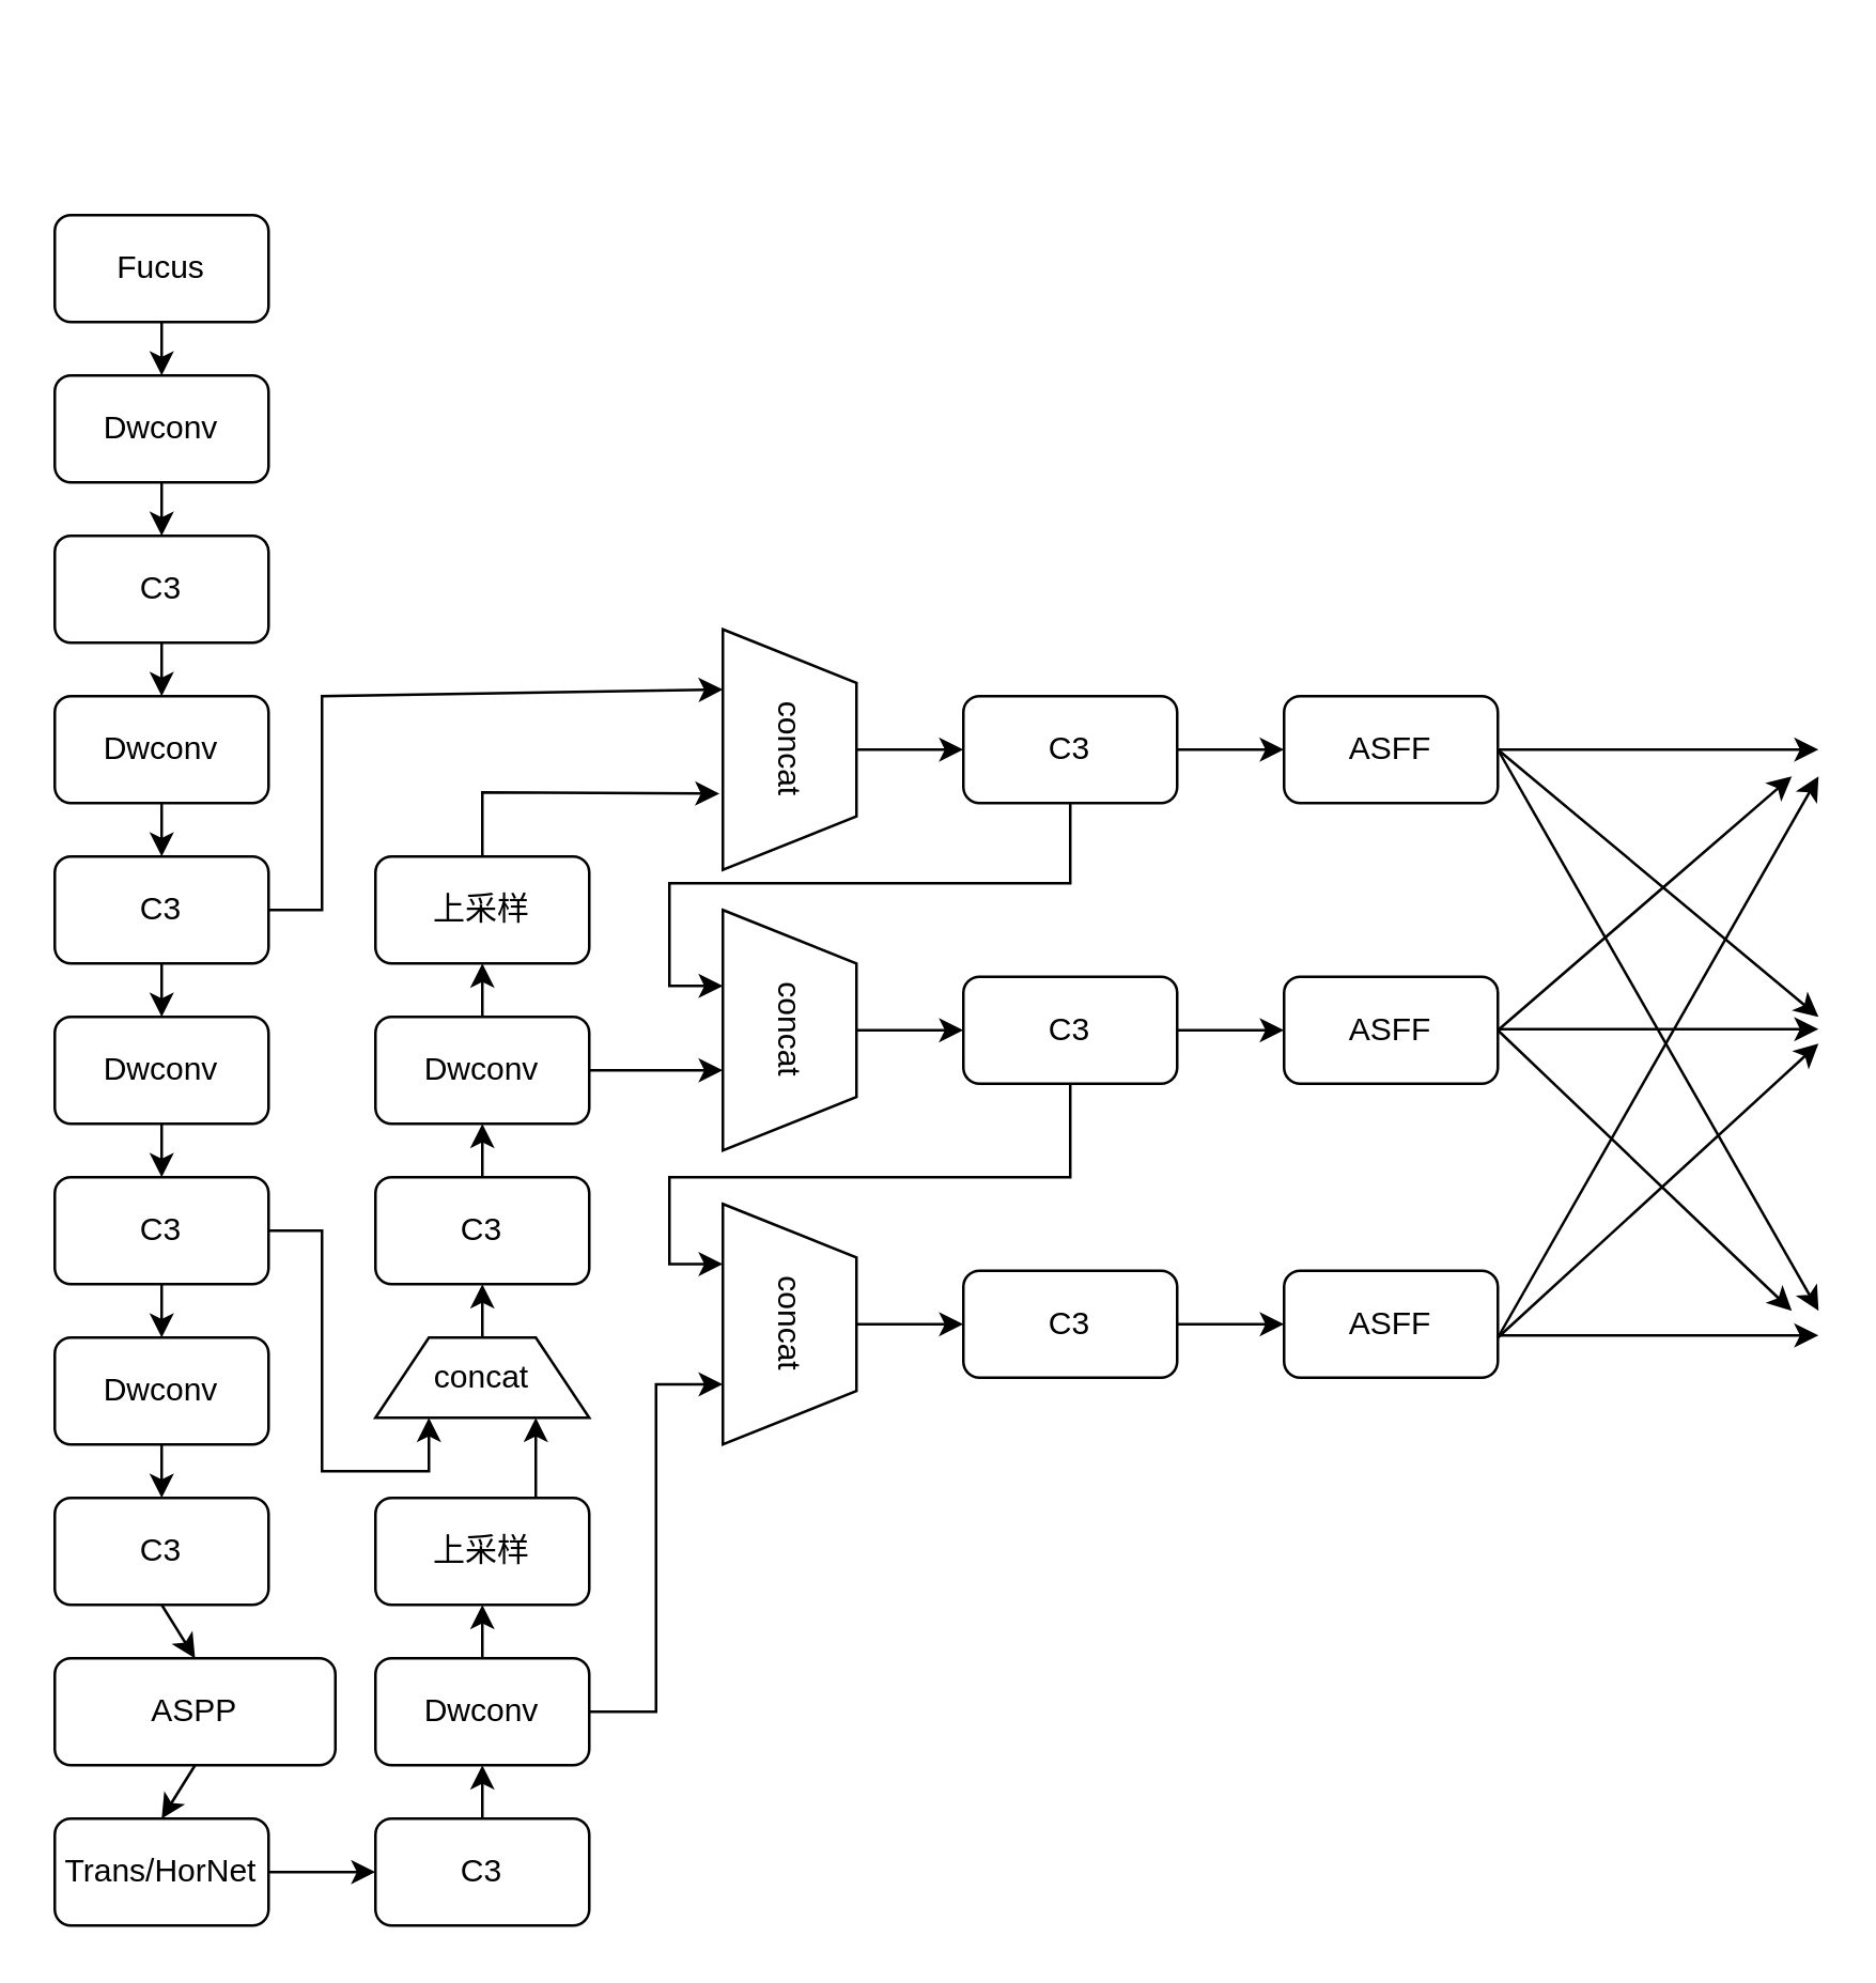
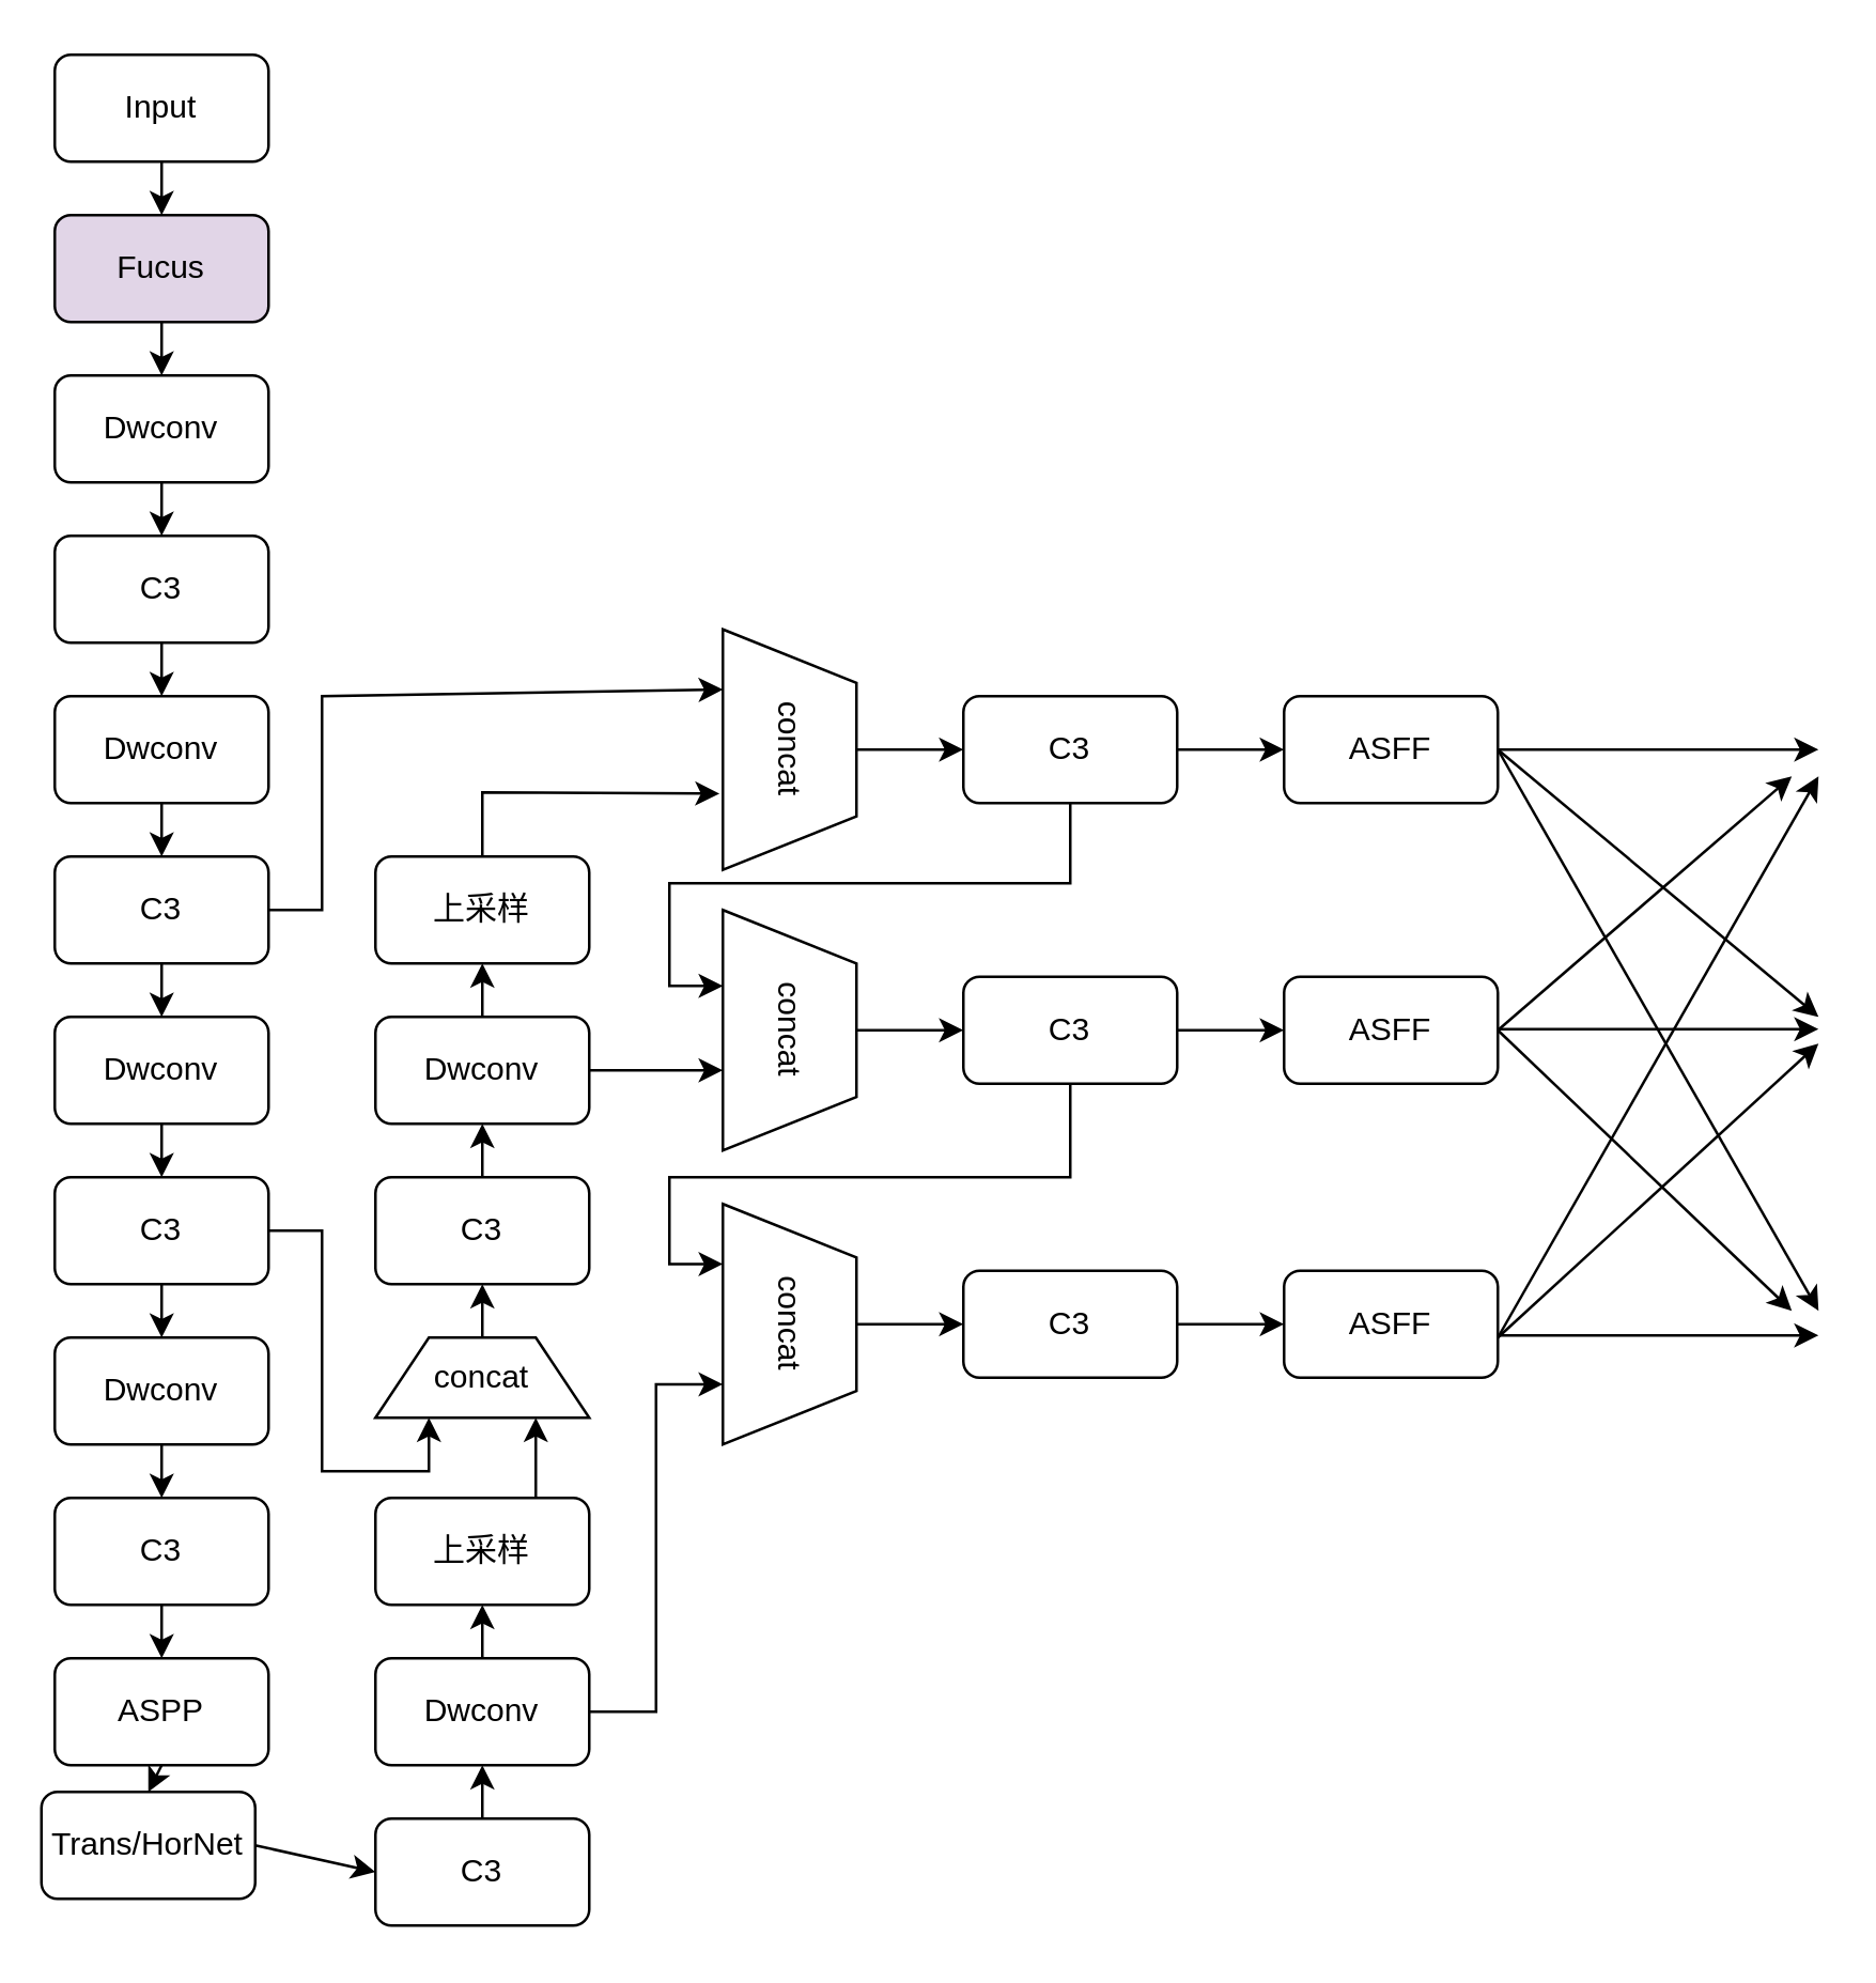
+ <mxCell id="2" value="Input" style="rounded=1;whiteSpace=wrap;html=1;" vertex="1" parent="1"><mxGeometry x="20" y="20" width="80" height="40" as="geometry" /></mxCell>
+ <mxCell id="14" value="" style="endArrow=classic;html=1;rounded=0;exitX=0.5;exitY=1;exitDx=0;exitDy=0;entryX=0.5;entryY=0;entryDx=0;entryDy=0;" edge="1" parent="1" source="2" target="3"><mxGeometry width="50" height="50" relative="1" as="geometry"><mxPoint x="130" y="210" as="sourcePoint" /><mxPoint x="180" y="160" as="targetPoint" /></mxGeometry></mxCell>
- <mxCell id="3" value="Fucus" style="rounded=1;whiteSpace=wrap;html=1;" vertex="1" parent="1"><mxGeometry x="20" y="80" width="80" height="40" as="geometry" /></mxCell>
+ <mxCell id="3" value="Fucus" style="rounded=1;whiteSpace=wrap;html=1;fillColor=#e1d5e7;" vertex="1" parent="1"><mxGeometry x="20" y="80" width="80" height="40" as="geometry" /></mxCell>
- <mxCell id="12" value="ASPP" style="rounded=1;whiteSpace=wrap;html=1;" vertex="1" parent="1"><mxGeometry x="20" y="620" width="105" height="40" as="geometry" /></mxCell>
+ <mxCell id="12" value="ASPP" style="rounded=1;whiteSpace=wrap;html=1;" vertex="1" parent="1"><mxGeometry x="20" y="620" width="80" height="40" as="geometry" /></mxCell>
- <mxCell id="13" value="Trans/HorNet" style="rounded=1;whiteSpace=wrap;html=1;" vertex="1" parent="1"><mxGeometry x="20" y="680" width="80" height="40" as="geometry" /></mxCell>
+ <mxCell id="13" value="Trans/HorNet" style="rounded=1;whiteSpace=wrap;html=1;" vertex="1" parent="1"><mxGeometry x="15" y="670" width="80" height="40" as="geometry" /></mxCell>
